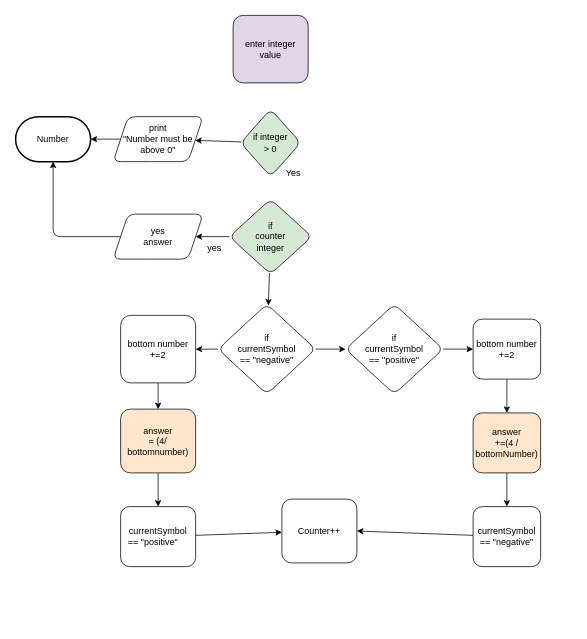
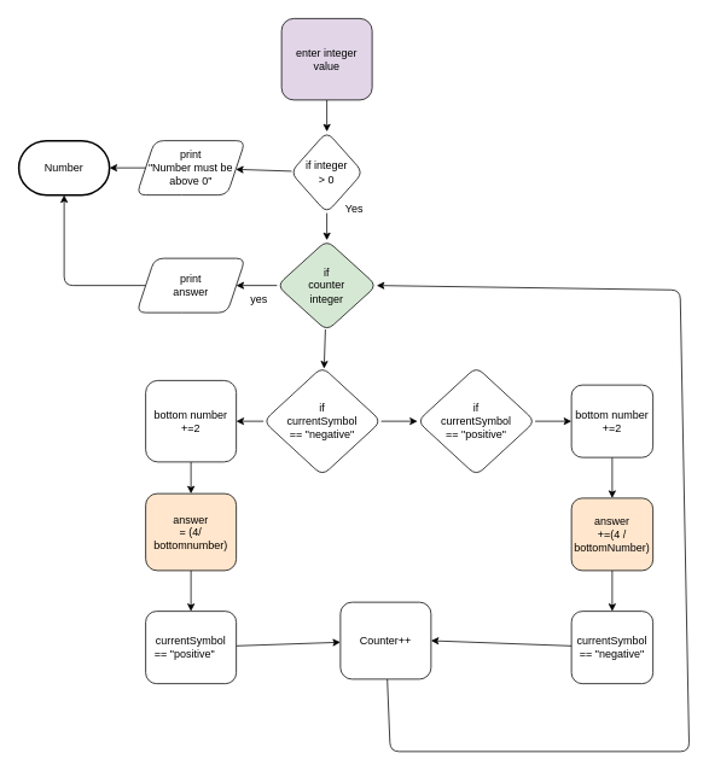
+ <mxCell id="3" value="" style="edgeStyle=none;html=1;" parent="1" source="4" target="7" edge="1"><mxGeometry relative="1" as="geometry" /></mxCell>
- <mxCell id="7" value="if integer&lt;br&gt;&amp;gt; 0" style="rhombus;whiteSpace=wrap;html=1;rounded=1;fillColor=#d5e8d4;" parent="1" vertex="1"><mxGeometry x="320" y="145" width="80" height="90" as="geometry" /></mxCell>
+ <mxCell id="7" value="if integer&lt;br&gt;&amp;gt; 0" style="rhombus;whiteSpace=wrap;html=1;rounded=1;" parent="1" vertex="1"><mxGeometry x="320" y="145" width="80" height="90" as="geometry" /></mxCell>
+ <mxCell id="6" value="" style="edgeStyle=none;html=1;" parent="1" source="7" target="12" edge="1"><mxGeometry relative="1" as="geometry" /></mxCell>
- <mxCell id="14" value="yes&lt;br&gt;answer" style="shape=parallelogram;perimeter=parallelogramPerimeter;whiteSpace=wrap;html=1;fixedSize=1;rounded=1;" parent="1" vertex="1"><mxGeometry x="150" y="285" width="120" height="60" as="geometry" /></mxCell>
+ <mxCell id="14" value="print&lt;br&gt;answer" style="shape=parallelogram;perimeter=parallelogramPerimeter;whiteSpace=wrap;html=1;fixedSize=1;rounded=1;" parent="1" vertex="1"><mxGeometry x="150" y="285" width="120" height="60" as="geometry" /></mxCell>
+ <mxCell id="25" style="edgeStyle=none;html=1;entryX=1;entryY=0.5;entryDx=0;entryDy=0;" edge="1" parent="1" source="26" target="12"><mxGeometry relative="1" as="geometry"><Array as="points"><mxPoint x="430" y="830" /><mxPoint x="760" y="830" /><mxPoint x="750" y="320" /></Array></mxGeometry></mxCell>
